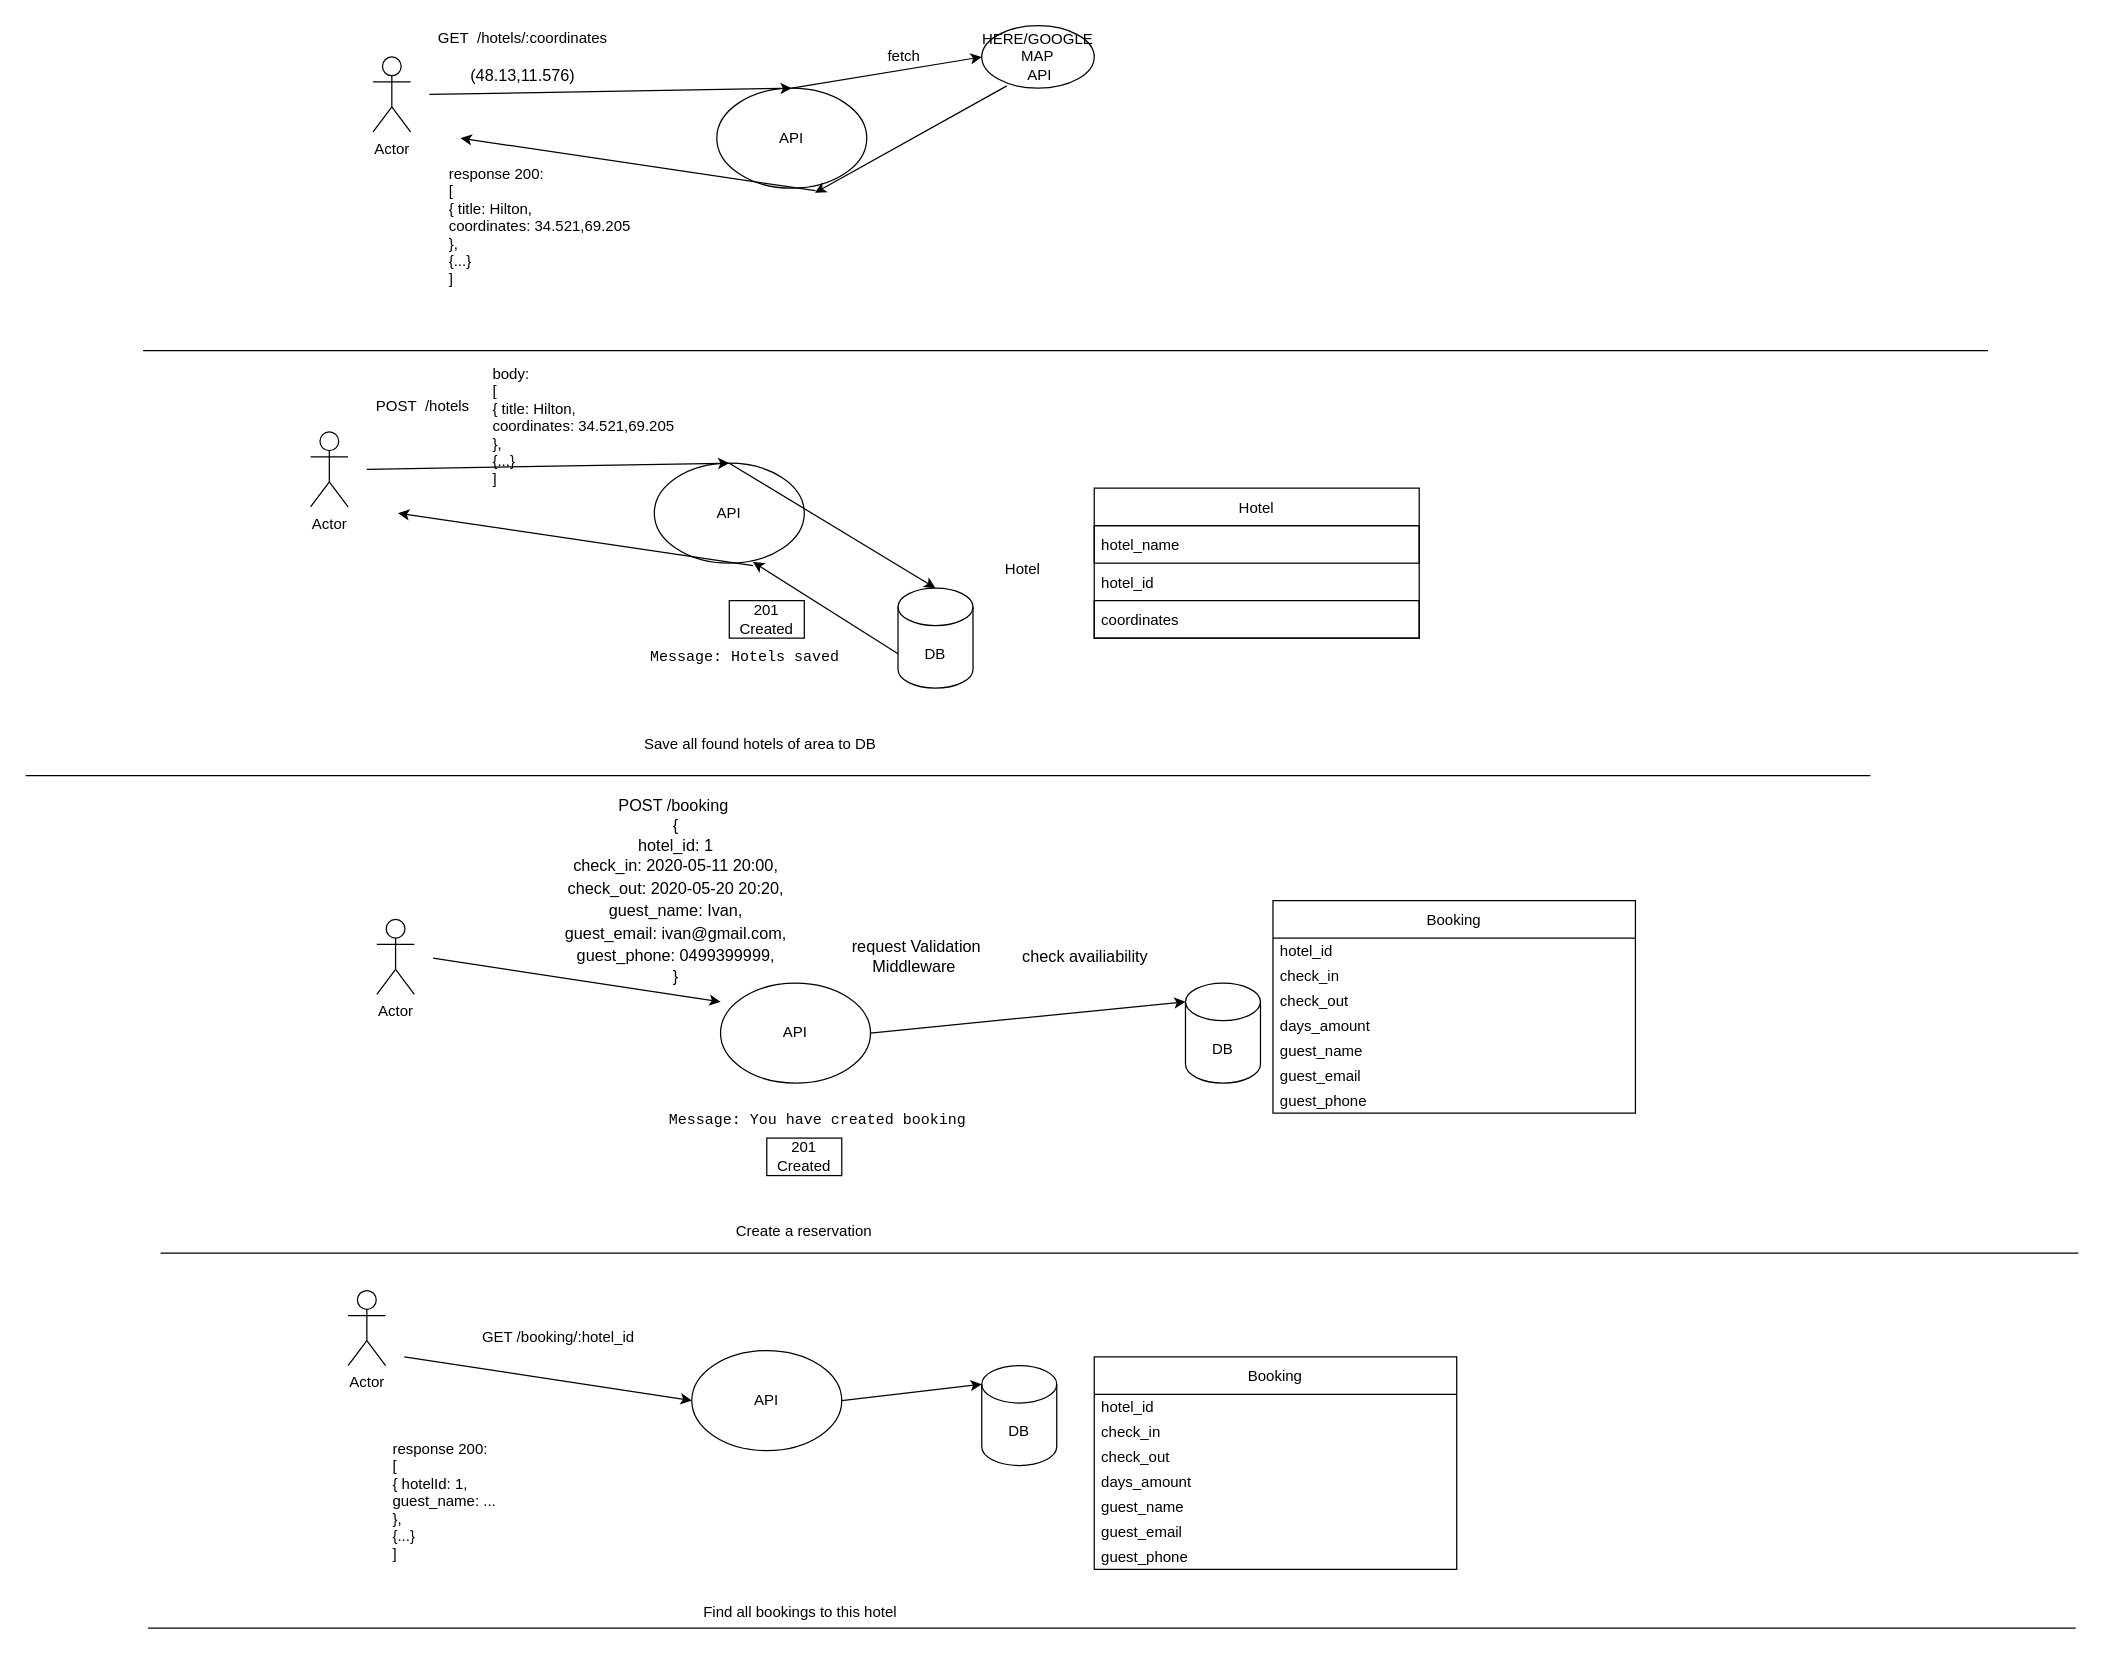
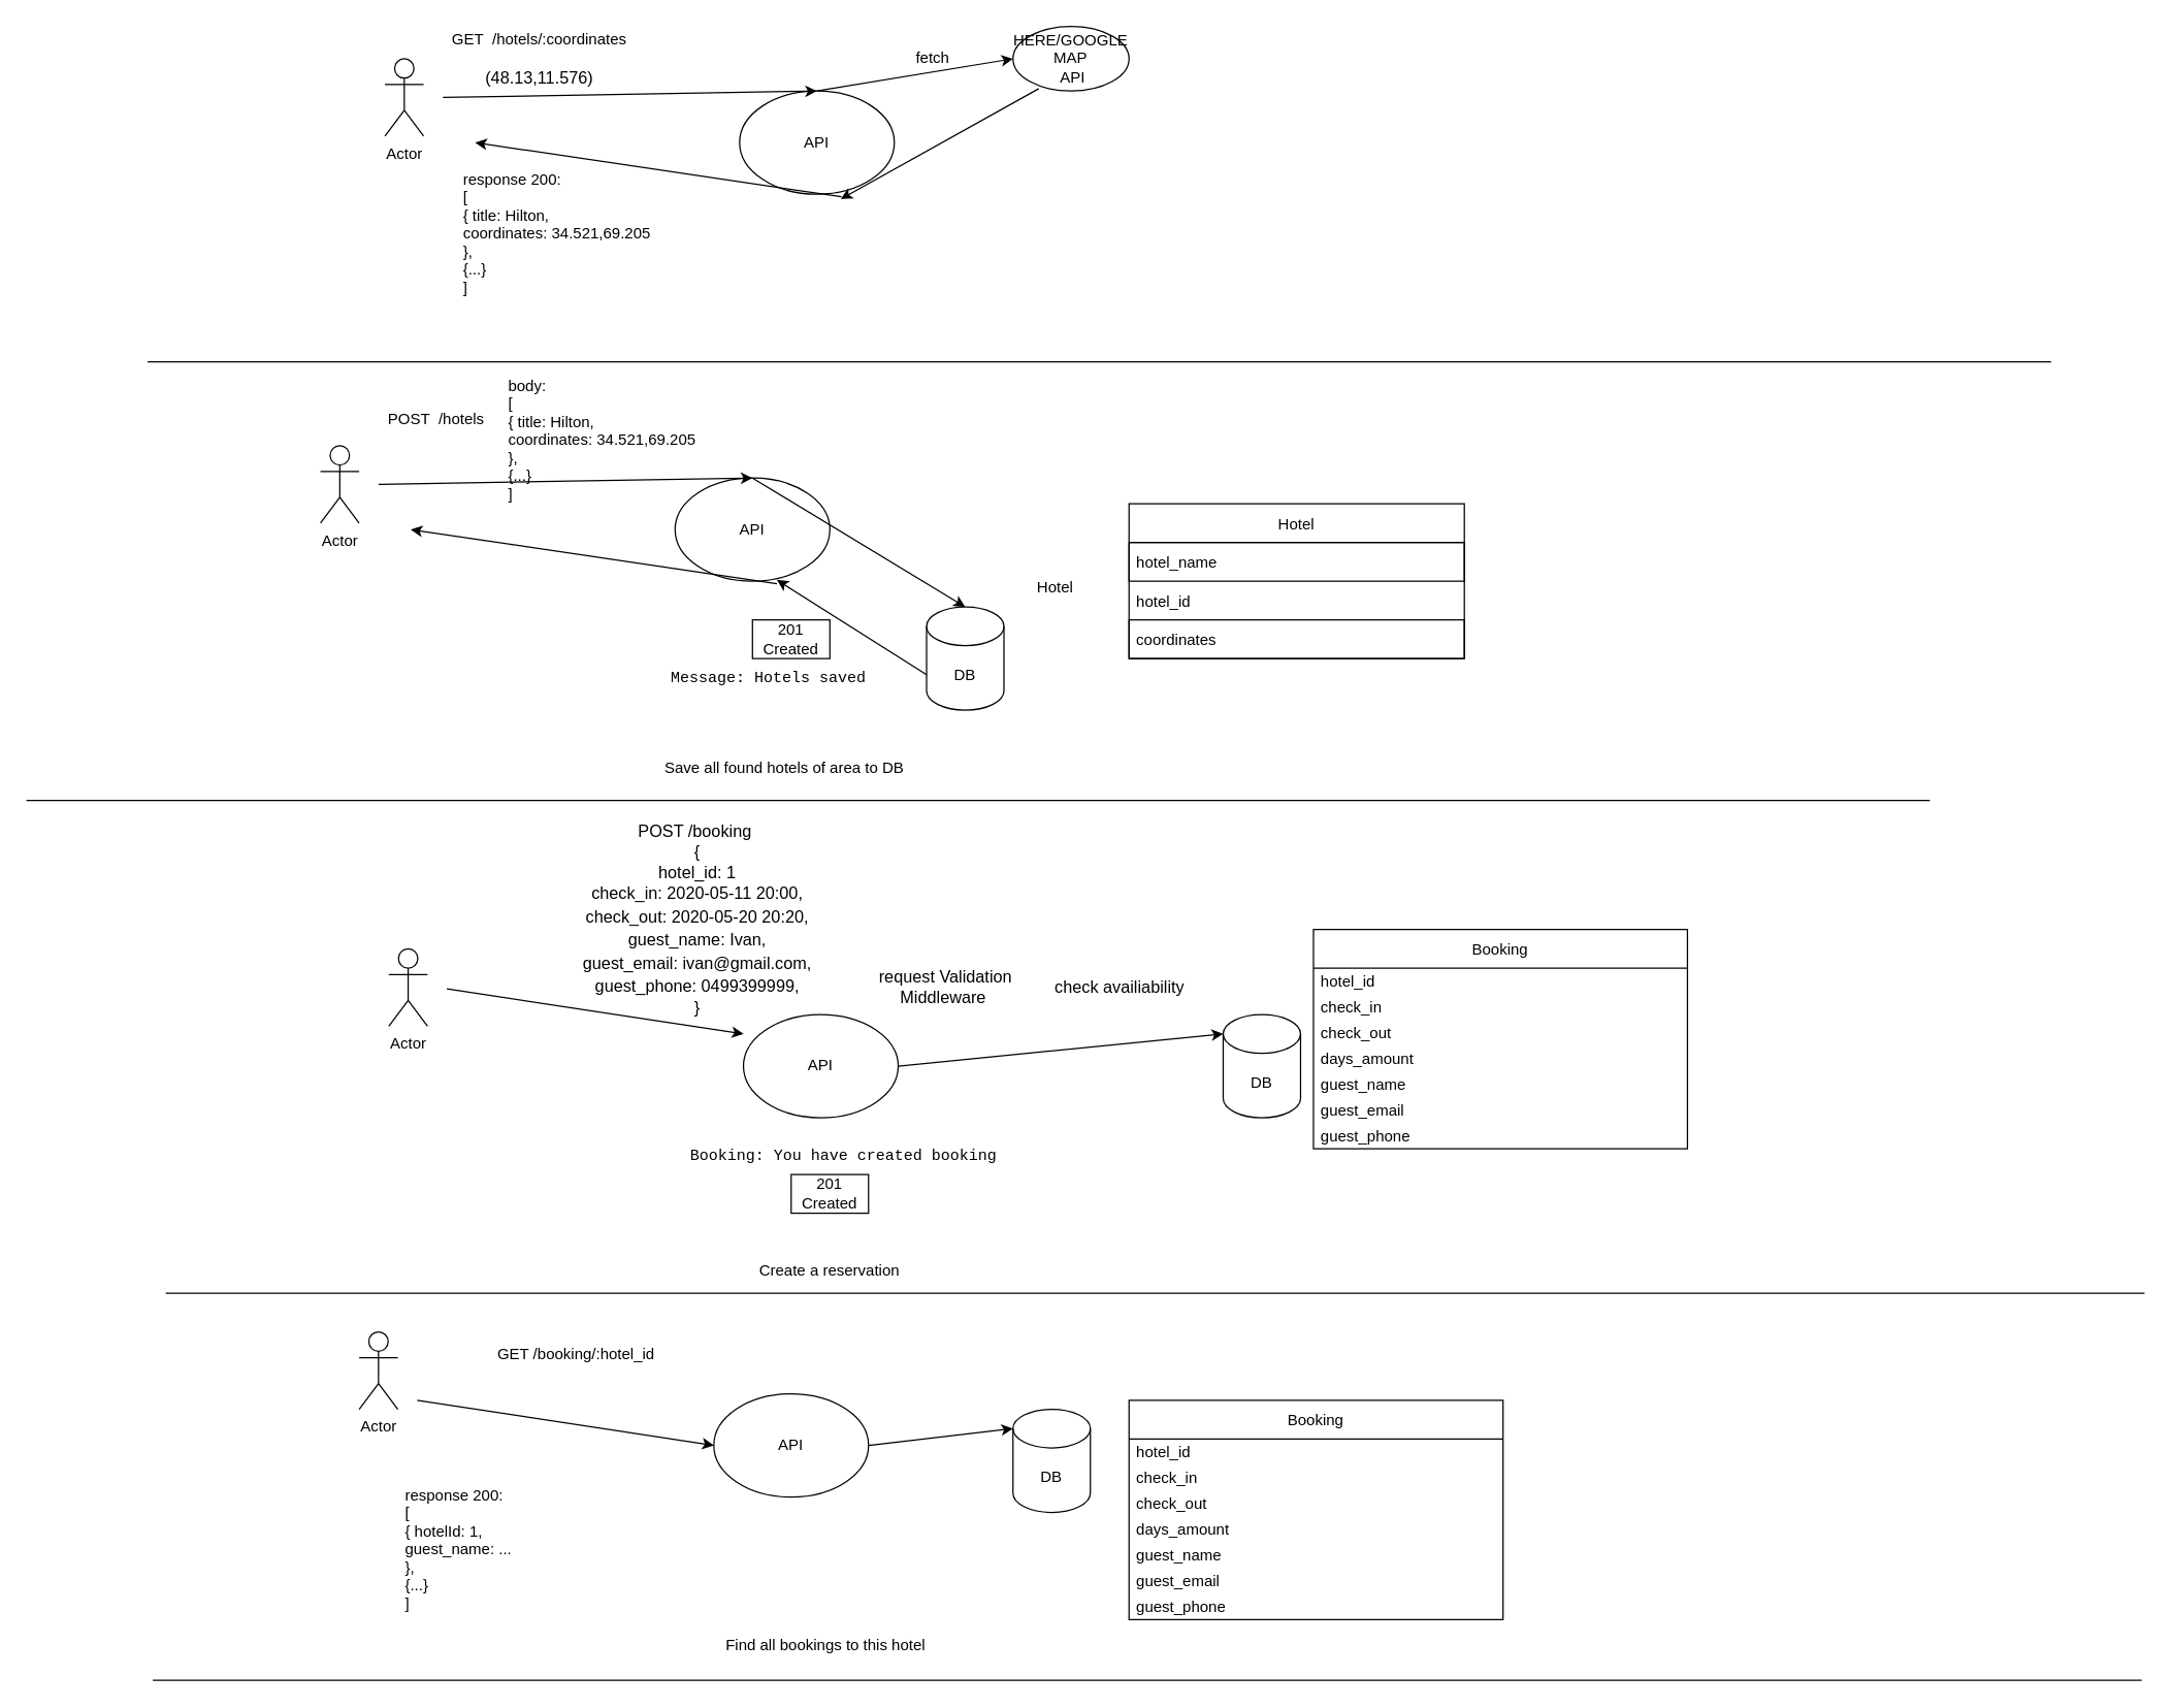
- <mxCell id="58" value="&lt;div style=&quot;font-family: &amp;#34;menlo&amp;#34; , &amp;#34;monaco&amp;#34; , &amp;#34;courier new&amp;#34; , monospace ; font-weight: normal ; font-size: 12px ; line-height: 18px&quot;&gt;&lt;div style=&quot;font-family: &amp;#34;menlo&amp;#34; , &amp;#34;monaco&amp;#34; , &amp;#34;courier new&amp;#34; , monospace ; line-height: 18px&quot;&gt;&lt;span style=&quot;background-color: rgb(255 , 255 , 255)&quot;&gt;Message: You have created booking&lt;/span&gt;&lt;/div&gt;&lt;/div&gt;" style="text;whiteSpace=wrap;html=1;fontSize=13;fontColor=#000000;" vertex="1" parent="1"><mxGeometry x="533" y="880" width="245" height="30" as="geometry" /></mxCell>
+ <mxCell id="58" value="&lt;div style=&quot;font-family: &amp;#34;menlo&amp;#34; , &amp;#34;monaco&amp;#34; , &amp;#34;courier new&amp;#34; , monospace ; font-weight: normal ; font-size: 12px ; line-height: 18px&quot;&gt;&lt;div style=&quot;font-family: &amp;#34;menlo&amp;#34; , &amp;#34;monaco&amp;#34; , &amp;#34;courier new&amp;#34; , monospace ; line-height: 18px&quot;&gt;&lt;span style=&quot;background-color: rgb(255 , 255 , 255)&quot;&gt;Booking: You have created booking&lt;/span&gt;&lt;/div&gt;&lt;/div&gt;" style="text;whiteSpace=wrap;html=1;fontSize=13;fontColor=#000000;" vertex="1" parent="1"><mxGeometry x="533" y="880" width="245" height="30" as="geometry" /></mxCell>
- <mxCell id="29" value="GET /booking/:hotel_id" style="text;html=1;strokeColor=none;fillColor=none;align=center;verticalAlign=middle;whiteSpace=wrap;rounded=0;" parent="1" vertex="1"><mxGeometry x="340" y="1055" width="213" height="30" as="geometry" /></mxCell>
+ <mxCell id="29" value="GET /booking/:hotel_id" style="text;html=1;strokeColor=none;fillColor=none;align=center;verticalAlign=middle;whiteSpace=wrap;rounded=0;" parent="1" vertex="1"><mxGeometry x="340" y="1035" width="213" height="30" as="geometry" /></mxCell>
- <mxCell id="51" value="Find all bookings to this hotel" style="text;html=1;strokeColor=none;fillColor=none;align=center;verticalAlign=middle;whiteSpace=wrap;rounded=0;" parent="1" vertex="1"><mxGeometry x="435" y="1275" width="410" height="30" as="geometry" /></mxCell>
+ <mxCell id="51" value="Find all bookings to this hotel" style="text;html=1;strokeColor=none;fillColor=none;align=center;verticalAlign=middle;whiteSpace=wrap;rounded=0;" parent="1" vertex="1"><mxGeometry x="435" y="1260" width="410" height="30" as="geometry" /></mxCell>
